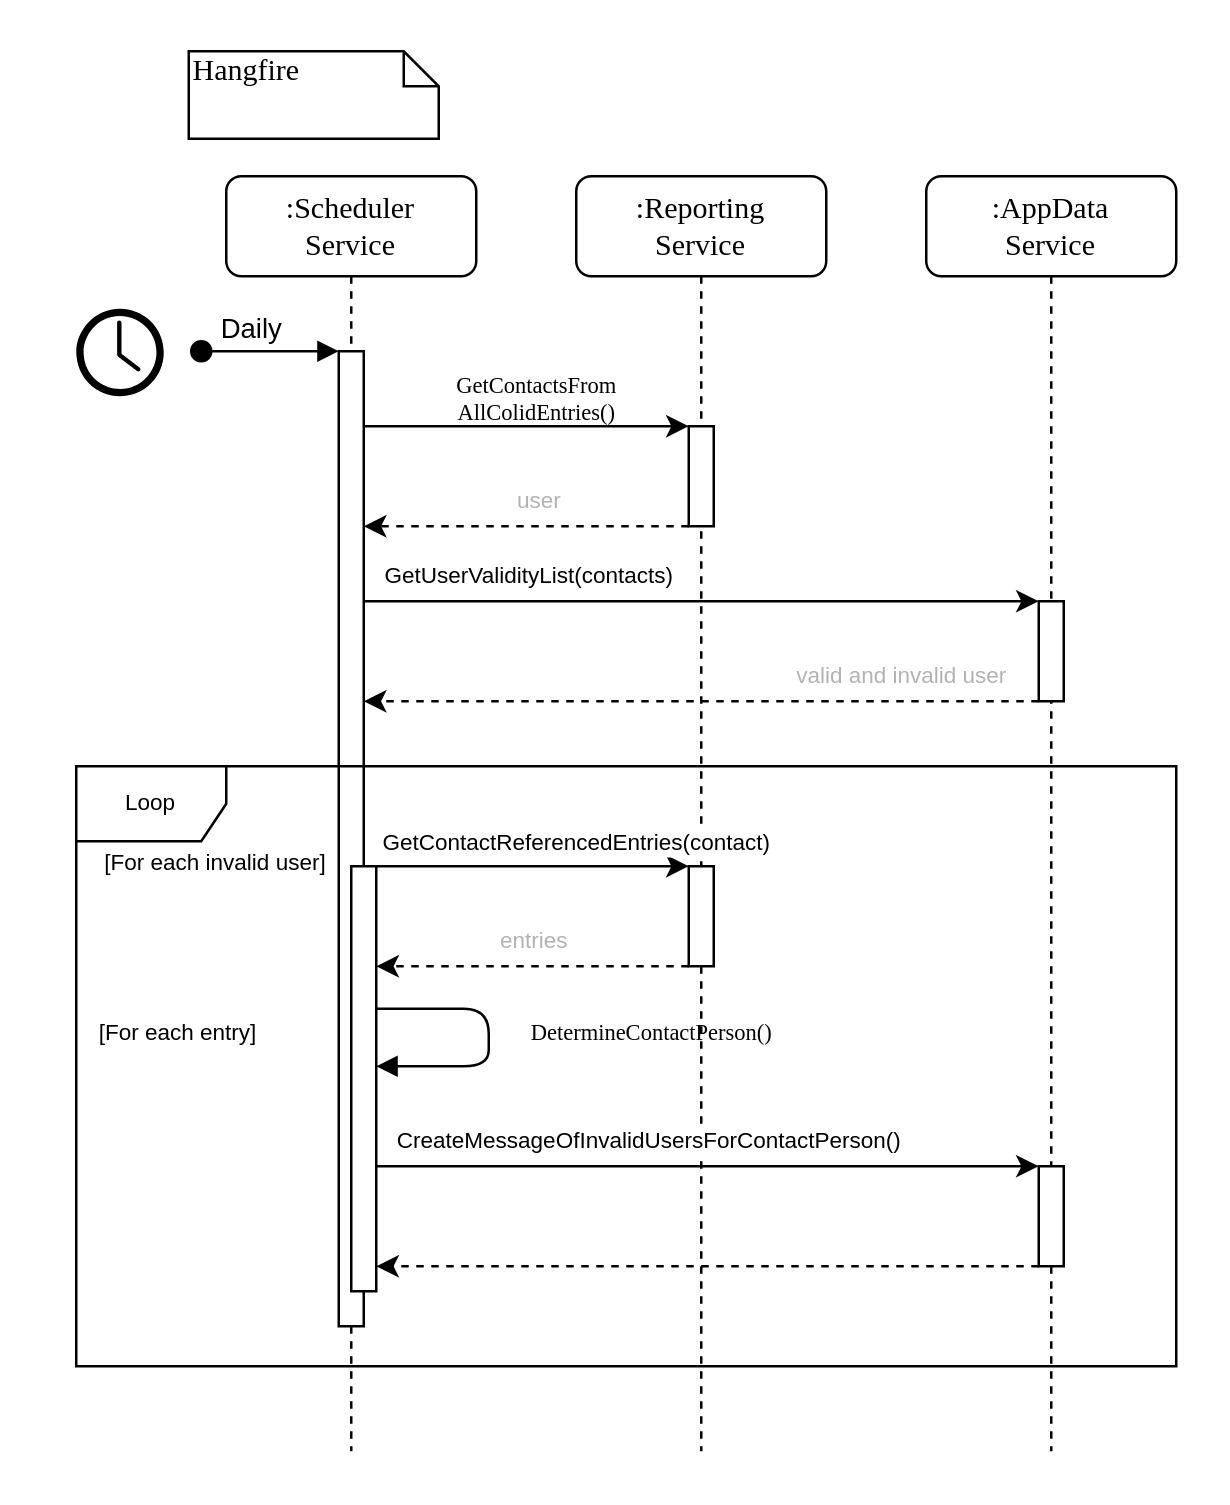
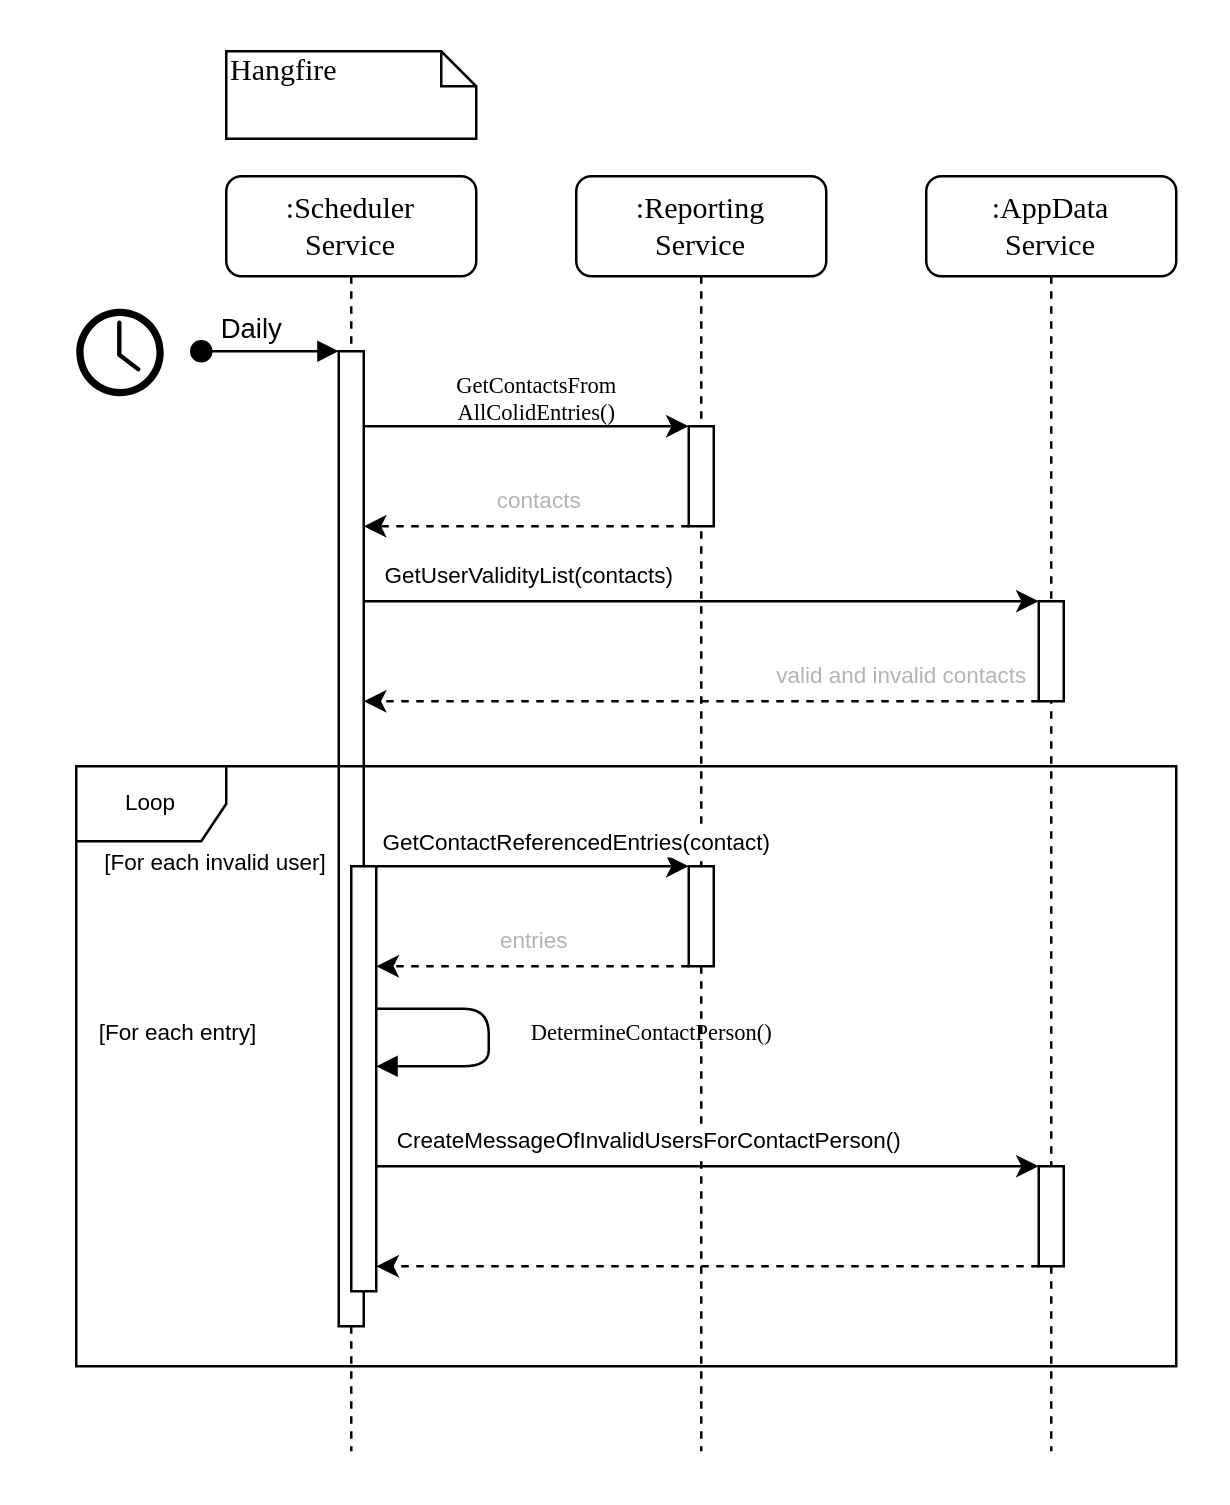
- <mxCell id="15" value="Hangfire" style="shape=note;whiteSpace=wrap;html=1;size=14;verticalAlign=top;align=left;spacingTop=-6;rounded=0;shadow=0;comic=0;labelBackgroundColor=none;strokeWidth=1;fontFamily=Verdana;fontSize=12" parent="1" vertex="1"><mxGeometry x="75" y="20" width="100" height="35" as="geometry" /></mxCell>
+ <mxCell id="15" value="Hangfire" style="shape=note;whiteSpace=wrap;html=1;size=14;verticalAlign=top;align=left;spacingTop=-6;rounded=0;shadow=0;comic=0;labelBackgroundColor=none;strokeWidth=1;fontFamily=Verdana;fontSize=12" parent="1" vertex="1"><mxGeometry x="90" y="20" width="100" height="35" as="geometry" /></mxCell>
- <mxCell id="25" value="user" style="text;html=1;align=center;verticalAlign=middle;resizable=0;points=[];autosize=1;fontSize=9;fontColor=#B3B3B3;" parent="1" vertex="1"><mxGeometry x="190" y="190" width="50" height="20" as="geometry" /></mxCell>
+ <mxCell id="25" value="contacts" style="text;html=1;align=center;verticalAlign=middle;resizable=0;points=[];autosize=1;fontSize=9;fontColor=#B3B3B3;" parent="1" vertex="1"><mxGeometry x="190" y="190" width="50" height="20" as="geometry" /></mxCell>
- <mxCell id="31" value="valid and invalid user" style="text;html=1;align=center;verticalAlign=middle;resizable=0;points=[];autosize=1;fontSize=9;fontColor=#B3B3B3;" parent="1" vertex="1"><mxGeometry x="300" y="260" width="120" height="20" as="geometry" /></mxCell>
+ <mxCell id="31" value="valid and invalid contacts" style="text;html=1;align=center;verticalAlign=middle;resizable=0;points=[];autosize=1;fontSize=9;fontColor=#B3B3B3;" parent="1" vertex="1"><mxGeometry x="300" y="260" width="120" height="20" as="geometry" /></mxCell>
